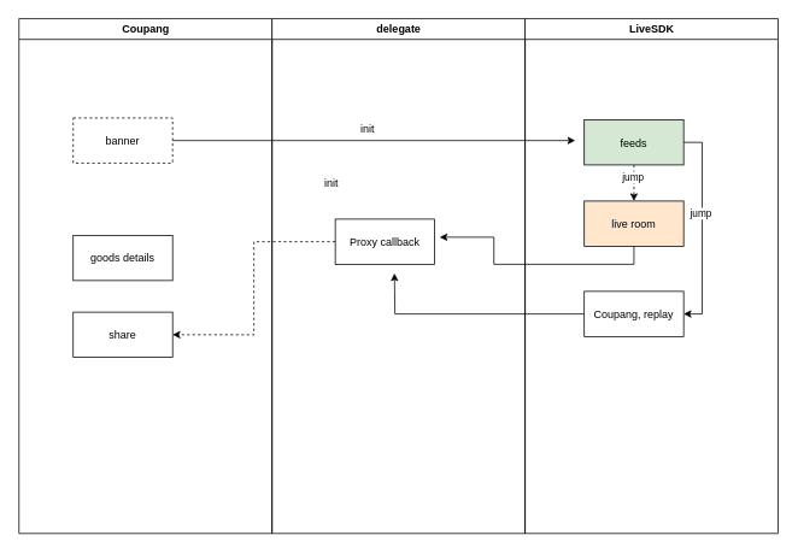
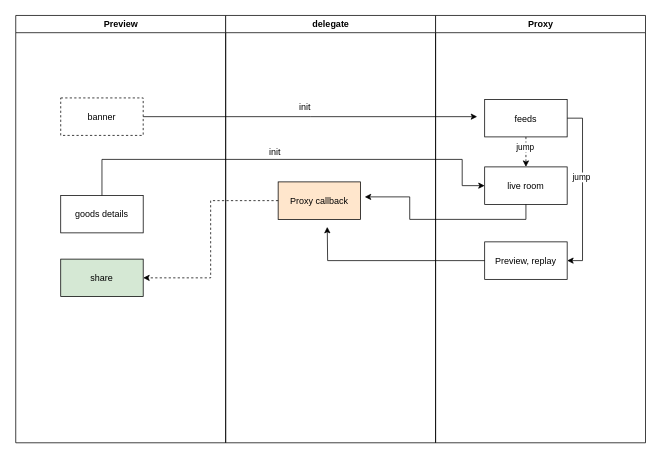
- <mxCell id="2" value="Coupang" style="swimlane;whiteSpace=wrap" parent="1" vertex="1"><mxGeometry x="20.5" y="20" width="280" height="570" as="geometry" /></mxCell>
+ <mxCell id="2" value="Preview" style="swimlane;whiteSpace=wrap" parent="1" vertex="1"><mxGeometry x="20.5" y="20" width="280" height="570" as="geometry" /></mxCell>
- <mxCell id="8" value="LiveSDK" style="swimlane;whiteSpace=wrap" parent="1" vertex="1"><mxGeometry x="580.5" y="20" width="280" height="570" as="geometry" /></mxCell>
+ <mxCell id="8" value="Proxy" style="swimlane;whiteSpace=wrap" parent="1" vertex="1"><mxGeometry x="580.5" y="20" width="280" height="570" as="geometry" /></mxCell>
- <mxCell id="13" value="feeds" style="fillColor=#d5e8d4;" parent="8" vertex="1"><mxGeometry x="65.5" y="112" width="110" height="50" as="geometry" /></mxCell>
+ <mxCell id="13" value="feeds" style="" parent="8" vertex="1"><mxGeometry x="65.5" y="112" width="110" height="50" as="geometry" /></mxCell>
+ <mxCell id="18" style="edgeStyle=orthogonalEdgeStyle;rounded=0;orthogonalLoop=1;jettySize=auto;html=1;entryX=0;entryY=0.5;entryDx=0;entryDy=0;" edge="1" parent="1" source="4" target="14"><mxGeometry relative="1" as="geometry"><Array as="points"><mxPoint x="136" y="212" /><mxPoint x="616" y="212" /><mxPoint x="616" y="247" /></Array></mxGeometry></mxCell>
- <mxCell id="14" value="live room" style="fillColor=#ffe6cc;" parent="8" vertex="1"><mxGeometry x="65.5" y="202" width="110" height="50" as="geometry" /></mxCell>
+ <mxCell id="14" value="live room" style="" parent="8" vertex="1"><mxGeometry x="65.5" y="202" width="110" height="50" as="geometry" /></mxCell>
- <mxCell id="7" value="Proxy callback" style="verticalAlign=middle;align=center;" parent="6" vertex="1"><mxGeometry x="70" y="222" width="110" height="50" as="geometry" /></mxCell>
+ <mxCell id="7" value="Proxy callback" style="verticalAlign=middle;align=center;fillColor=#ffe6cc;" parent="6" vertex="1"><mxGeometry x="70" y="222" width="110" height="50" as="geometry" /></mxCell>
- <mxCell id="15" value="Coupang, replay" style="" parent="8" vertex="1"><mxGeometry x="65.5" y="302" width="110" height="50" as="geometry" /></mxCell>
+ <mxCell id="15" value="Preview, replay" style="" parent="8" vertex="1"><mxGeometry x="65.5" y="302" width="110" height="50" as="geometry" /></mxCell>
- <mxCell id="5" value="share" style="" parent="2" vertex="1"><mxGeometry x="60" y="325" width="110" height="50" as="geometry" /></mxCell>
+ <mxCell id="5" value="share" style="fillColor=#d5e8d4;" parent="2" vertex="1"><mxGeometry x="60" y="325" width="110" height="50" as="geometry" /></mxCell>
